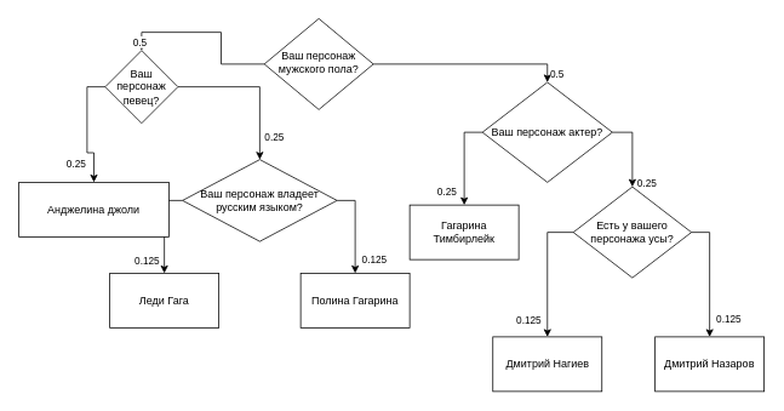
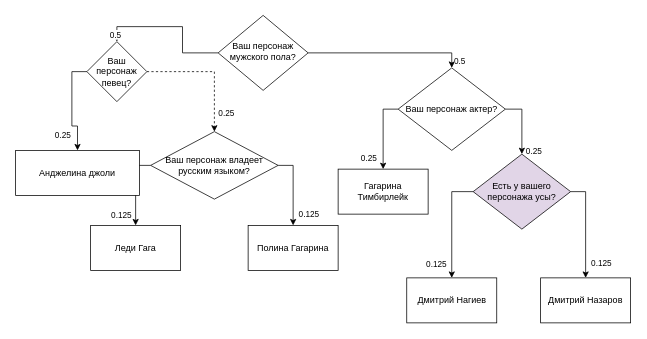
- <mxCell id="24" style="edgeStyle=orthogonalEdgeStyle;rounded=0;orthogonalLoop=1;jettySize=auto;html=1;exitX=1;exitY=0.5;exitDx=0;exitDy=0;entryX=0.5;entryY=0;entryDx=0;entryDy=0;" parent="1" source="26" target="21" edge="1"><mxGeometry relative="1" as="geometry" /></mxCell>
+ <mxCell id="24" style="edgeStyle=orthogonalEdgeStyle;rounded=0;orthogonalLoop=1;jettySize=auto;html=1;exitX=1;exitY=0.5;exitDx=0;exitDy=0;entryX=0.5;entryY=0;entryDx=0;entryDy=0;dashed=1;" parent="1" source="26" target="21" edge="1"><mxGeometry relative="1" as="geometry" /></mxCell>
- <mxCell id="11" value="Есть у вашего персонажа усы?" style="rhombus;whiteSpace=wrap;html=1;" parent="1" vertex="1"><mxGeometry x="630" y="205" width="130" height="100" as="geometry" /></mxCell>
+ <mxCell id="11" value="Есть у вашего персонажа усы?" style="rhombus;whiteSpace=wrap;html=1;fillColor=#e1d5e7;" parent="1" vertex="1"><mxGeometry x="630" y="205" width="130" height="100" as="geometry" /></mxCell>
